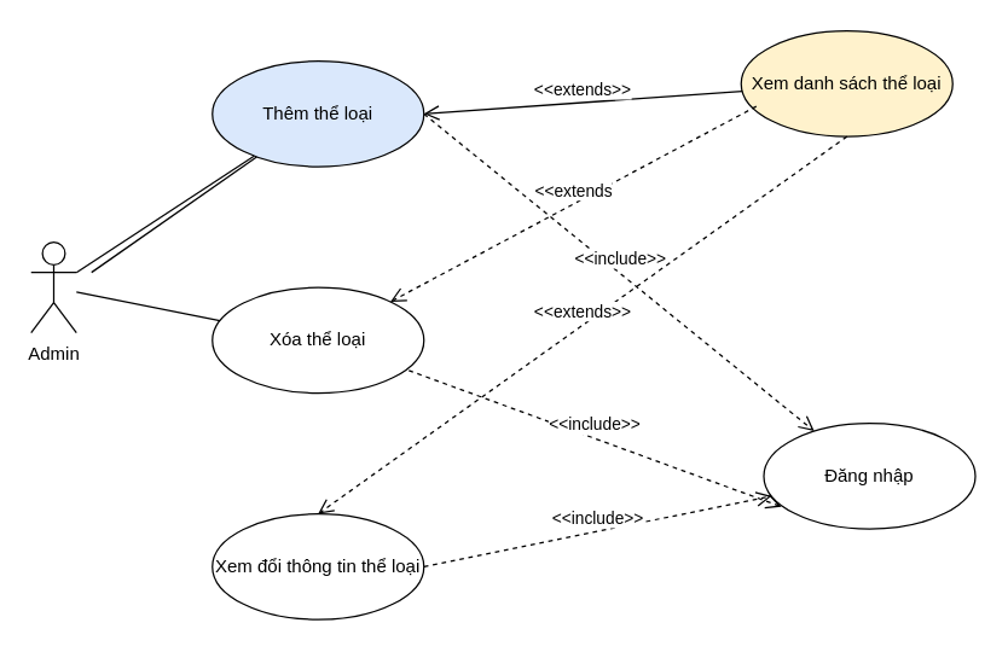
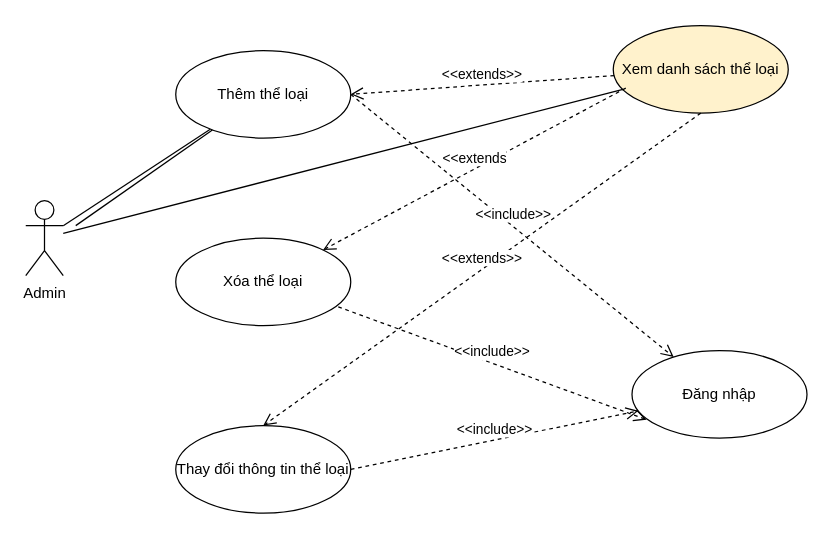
- <mxCell id="14" value="&amp;lt;&amp;lt;extends&amp;gt;&amp;gt;" style="html=1;verticalAlign=bottom;endArrow=open;dashed=0;endSize=8;entryX=1;entryY=0.5;entryDx=0;entryDy=0;" edge="1" parent="1" source="7" target="3"><mxGeometry relative="1" as="geometry"><mxPoint x="490" y="40" as="sourcePoint" /><mxPoint x="410" y="40" as="targetPoint" /></mxGeometry></mxCell>
+ <mxCell id="14" value="&amp;lt;&amp;lt;extends&amp;gt;&amp;gt;" style="html=1;verticalAlign=bottom;endArrow=open;dashed=1;endSize=8;entryX=1;entryY=0.5;entryDx=0;entryDy=0;" edge="1" parent="1" source="7" target="3"><mxGeometry relative="1" as="geometry"><mxPoint x="490" y="40" as="sourcePoint" /><mxPoint x="410" y="40" as="targetPoint" /></mxGeometry></mxCell>
- <mxCell id="3" value="Thêm thể loại" style="ellipse;whiteSpace=wrap;html=1;fillColor=#dae8fc;" parent="1" vertex="1"><mxGeometry x="140" y="40" width="140" height="70" as="geometry" /></mxCell>
+ <mxCell id="3" value="Thêm thể loại" style="ellipse;whiteSpace=wrap;html=1;" parent="1" vertex="1"><mxGeometry x="140" y="40" width="140" height="70" as="geometry" /></mxCell>
- <mxCell id="9" value="" style="endArrow=none;html=1;" parent="1" source="2" target="4" edge="1"><mxGeometry width="50" height="50" relative="1" as="geometry"><mxPoint x="130" y="250" as="sourcePoint" /><mxPoint x="130" y="225" as="targetPoint" /></mxGeometry></mxCell>
+ <mxCell id="9" value="" style="endArrow=none;html=1;" parent="1" source="2" target="7" edge="1"><mxGeometry width="50" height="50" relative="1" as="geometry"><mxPoint x="130" y="250" as="sourcePoint" /><mxPoint x="130" y="225" as="targetPoint" /></mxGeometry></mxCell>
- <mxCell id="5" value="Xem đổi thông tin thể loại" style="ellipse;whiteSpace=wrap;html=1;" parent="1" vertex="1"><mxGeometry x="140" y="340" width="140" height="70" as="geometry" /></mxCell>
+ <mxCell id="5" value="Thay đổi thông tin thể loại" style="ellipse;whiteSpace=wrap;html=1;" parent="1" vertex="1"><mxGeometry x="140" y="340" width="140" height="70" as="geometry" /></mxCell>
